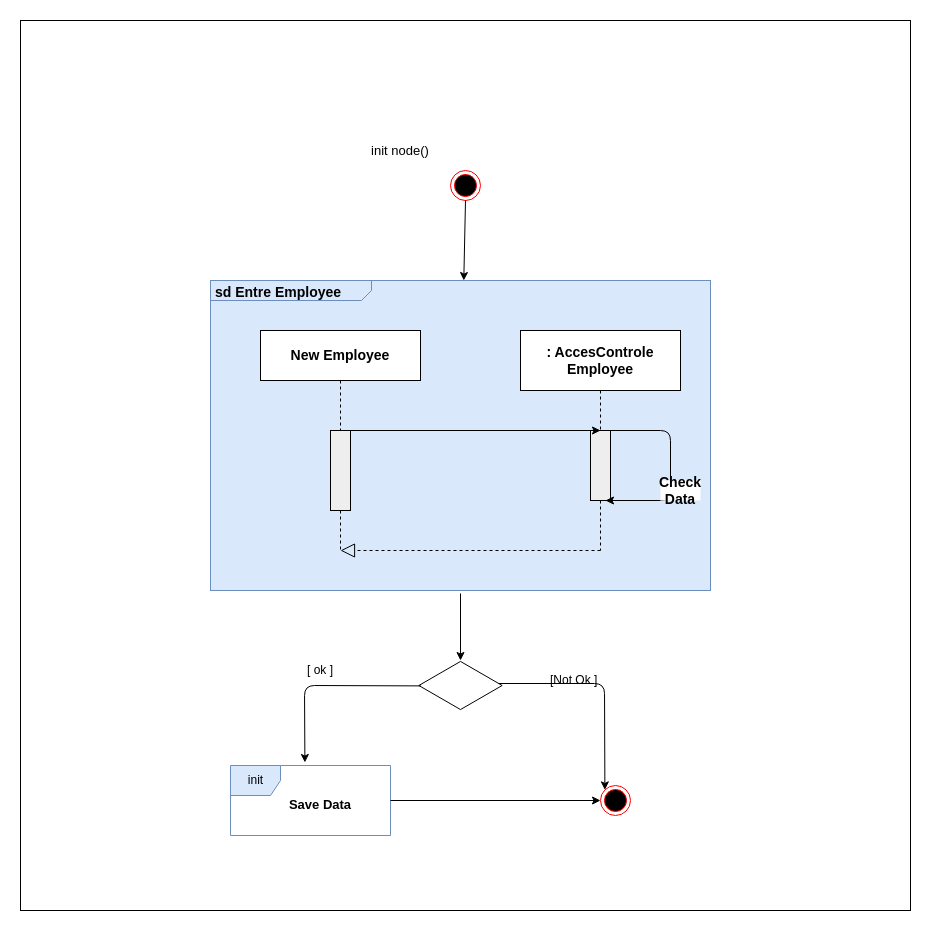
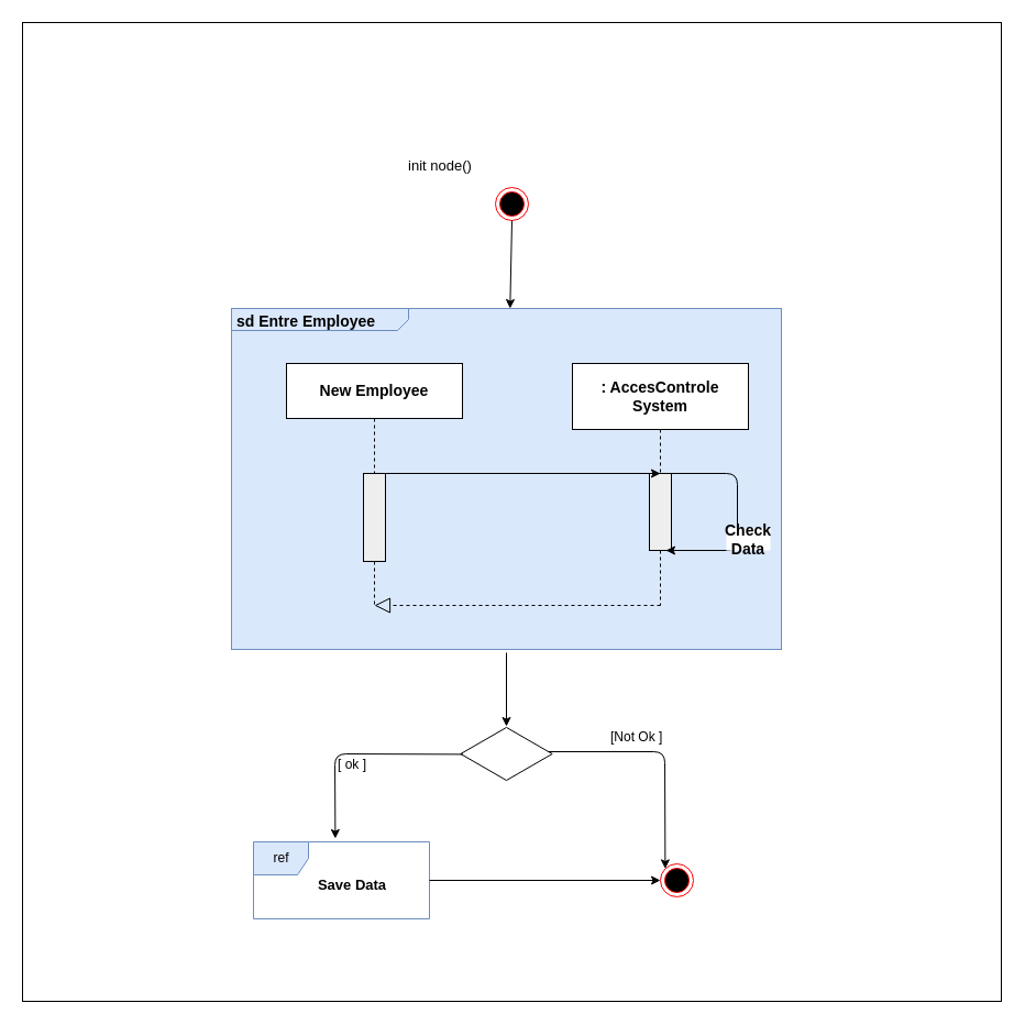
- <mxCell id="5" value="&lt;b&gt;&lt;font style=&quot;font-size: 14px&quot;&gt;: AccesControle Employee&lt;/font&gt;&lt;/b&gt;" style="shape=rect;html=1;whiteSpace=wrap;align=center;" vertex="1" parent="1"><mxGeometry x="520" y="330" width="160" height="60" as="geometry" /></mxCell>
+ <mxCell id="5" value="&lt;b&gt;&lt;font style=&quot;font-size: 14px&quot;&gt;: AccesControle System&lt;/font&gt;&lt;/b&gt;" style="shape=rect;html=1;whiteSpace=wrap;align=center;" vertex="1" parent="1"><mxGeometry x="520" y="330" width="160" height="60" as="geometry" /></mxCell>
- <mxCell id="24" value="[ ok ]" style="text;html=1;strokeColor=none;fillColor=none;align=center;verticalAlign=middle;whiteSpace=wrap;rounded=0;shadow=0;" vertex="1" parent="1"><mxGeometry x="300" y="660" width="40" height="20" as="geometry" /></mxCell>
+ <mxCell id="24" value="[ ok ]" style="text;html=1;strokeColor=none;fillColor=none;align=center;verticalAlign=middle;whiteSpace=wrap;rounded=0;shadow=0;" vertex="1" parent="1"><mxGeometry x="300" y="685" width="40" height="20" as="geometry" /></mxCell>
- <mxCell id="27" value="&amp;nbsp;[Not Ok ]" style="text;html=1;strokeColor=none;fillColor=none;align=center;verticalAlign=middle;whiteSpace=wrap;rounded=0;shadow=0;" vertex="1" parent="1"><mxGeometry x="535" y="670" width="74" height="20" as="geometry" /></mxCell>
+ <mxCell id="27" value="&amp;nbsp;[Not Ok ]" style="text;html=1;strokeColor=none;fillColor=none;align=center;verticalAlign=middle;whiteSpace=wrap;rounded=0;shadow=0;" vertex="1" parent="1"><mxGeometry x="540" y="660" width="74" height="20" as="geometry" /></mxCell>
- <mxCell id="20" value="init" style="shape=umlFrame;tabPosition=left;html=1;boundedLbl=1;labelInHeader=1;width=50;height=30;shadow=0;strokeColor=#6c8ebf;swimlaneFillColor=none;fillColor=#dae8fc;" vertex="1" parent="1"><mxGeometry x="230" y="765" width="160" height="70" as="geometry" /></mxCell>
+ <mxCell id="20" value="ref" style="shape=umlFrame;tabPosition=left;html=1;boundedLbl=1;labelInHeader=1;width=50;height=30;shadow=0;strokeColor=#6c8ebf;swimlaneFillColor=none;fillColor=#dae8fc;" vertex="1" parent="1"><mxGeometry x="230" y="765" width="160" height="70" as="geometry" /></mxCell>
